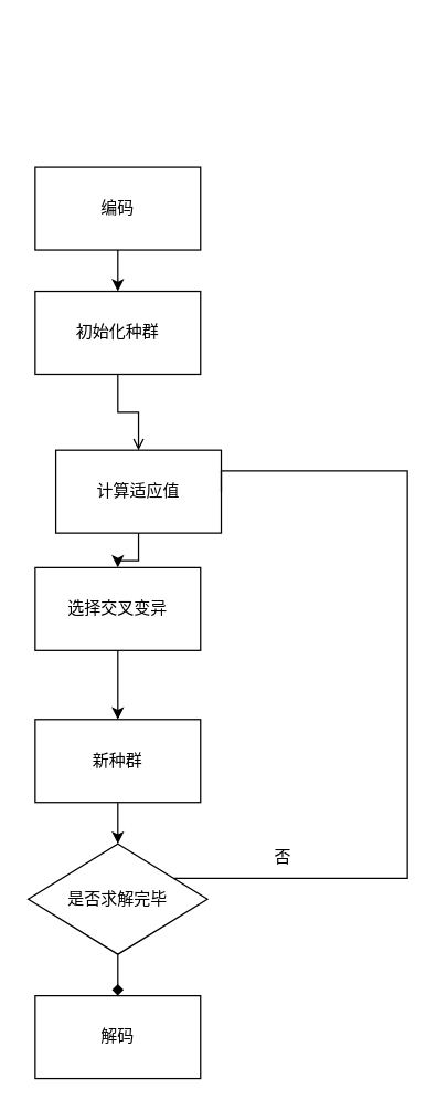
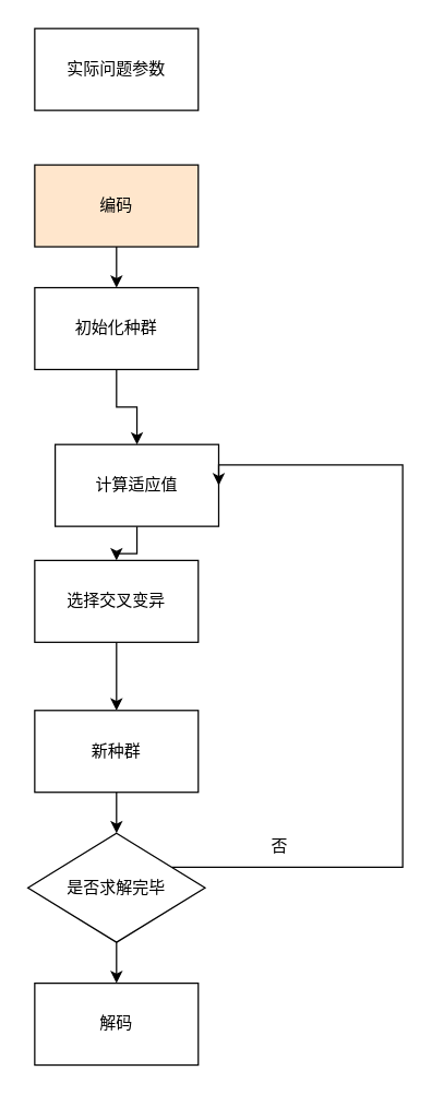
+ <mxCell id="2" value="实际问题参数" style="rounded=0;whiteSpace=wrap;html=1;strokeColor=#000000;" vertex="1" parent="1"><mxGeometry x="25" y="20" width="120" height="60" as="geometry" /></mxCell>
- <mxCell id="6" value="编码" style="rounded=0;whiteSpace=wrap;html=1;strokeColor=#000000;" vertex="1" parent="1"><mxGeometry x="25" y="120" width="120" height="60" as="geometry" /></mxCell>
+ <mxCell id="6" value="编码" style="rounded=0;whiteSpace=wrap;html=1;strokeColor=#000000;fillColor=#ffe6cc;" vertex="1" parent="1"><mxGeometry x="25" y="120" width="120" height="60" as="geometry" /></mxCell>
- <mxCell id="3" style="edgeStyle=orthogonalEdgeStyle;rounded=0;orthogonalLoop=1;jettySize=auto;html=1;entryX=0.5;entryY=0;entryDx=0;entryDy=0;strokeColor=#000000;fillColor=#FF0000;endArrow=open;" edge="1" parent="1" source="4" target="8"><mxGeometry relative="1" as="geometry" /></mxCell>
+ <mxCell id="3" style="edgeStyle=orthogonalEdgeStyle;rounded=0;orthogonalLoop=1;jettySize=auto;html=1;entryX=0.5;entryY=0;entryDx=0;entryDy=0;strokeColor=#000000;fillColor=#FF0000;" edge="1" parent="1" source="4" target="8"><mxGeometry relative="1" as="geometry" /></mxCell>
- <mxCell id="14" style="edgeStyle=orthogonalEdgeStyle;rounded=0;orthogonalLoop=1;jettySize=auto;html=1;entryX=1;entryY=0.5;entryDx=0;entryDy=0;strokeColor=#000000;fillColor=#FF0000;endArrow=none;" edge="1" parent="1" source="16" target="8"><mxGeometry relative="1" as="geometry"><Array as="points"><mxPoint x="295" y="635" /><mxPoint x="295" y="340" /></Array></mxGeometry></mxCell>
+ <mxCell id="14" style="edgeStyle=orthogonalEdgeStyle;rounded=0;orthogonalLoop=1;jettySize=auto;html=1;entryX=1;entryY=0.5;entryDx=0;entryDy=0;strokeColor=#000000;fillColor=#FF0000;" edge="1" parent="1" source="16" target="8"><mxGeometry relative="1" as="geometry"><Array as="points"><mxPoint x="295" y="635" /><mxPoint x="295" y="340" /></Array></mxGeometry></mxCell>
- <mxCell id="15" style="edgeStyle=orthogonalEdgeStyle;rounded=0;orthogonalLoop=1;jettySize=auto;html=1;exitX=0.5;exitY=1;exitDx=0;exitDy=0;entryX=0.5;entryY=0;entryDx=0;entryDy=0;strokeColor=#000000;fillColor=#FF0000;endArrow=diamond;" edge="1" parent="1" source="16" target="13"><mxGeometry relative="1" as="geometry" /></mxCell>
+ <mxCell id="15" style="edgeStyle=orthogonalEdgeStyle;rounded=0;orthogonalLoop=1;jettySize=auto;html=1;exitX=0.5;exitY=1;exitDx=0;exitDy=0;entryX=0.5;entryY=0;entryDx=0;entryDy=0;strokeColor=#000000;fillColor=#FF0000;" edge="1" parent="1" source="16" target="13"><mxGeometry relative="1" as="geometry" /></mxCell>
